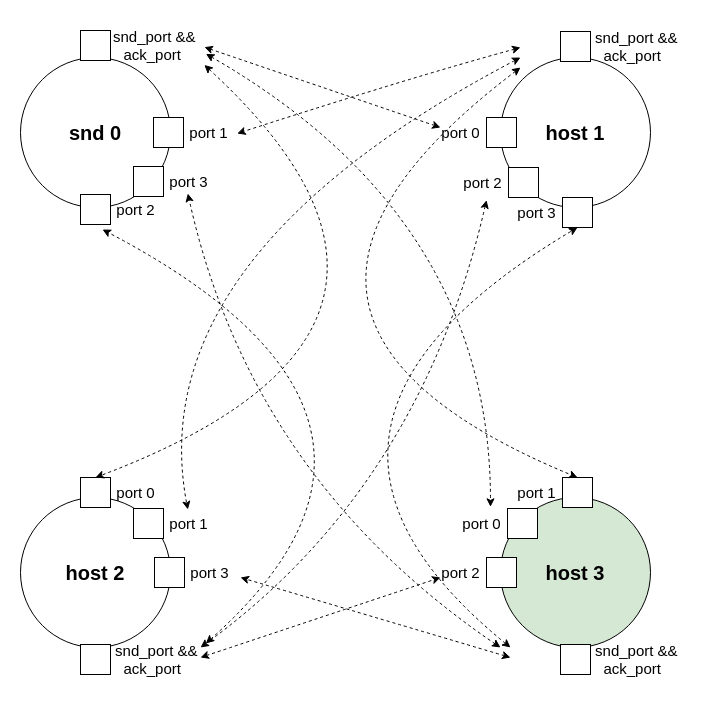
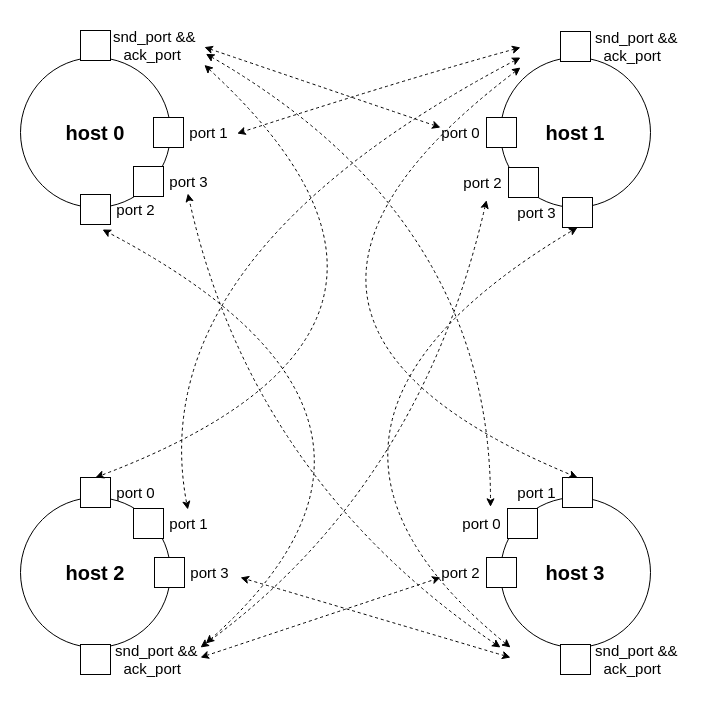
- <mxCell id="2" value="&lt;b&gt;&lt;font style=&quot;font-size: 20px;&quot;&gt;snd 0&lt;/font&gt;&lt;/b&gt;" style="ellipse;whiteSpace=wrap;html=1;aspect=fixed;" vertex="1" parent="1"><mxGeometry x="20" y="57" width="150" height="150" as="geometry" /></mxCell>
+ <mxCell id="2" value="&lt;b&gt;&lt;font style=&quot;font-size: 20px;&quot;&gt;host 0&lt;/font&gt;&lt;/b&gt;" style="ellipse;whiteSpace=wrap;html=1;aspect=fixed;" vertex="1" parent="1"><mxGeometry x="20" y="57" width="150" height="150" as="geometry" /></mxCell>
- <mxCell id="5" value="&lt;b&gt;&lt;font style=&quot;font-size: 20px;&quot;&gt;host 3&lt;/font&gt;&lt;/b&gt;" style="ellipse;whiteSpace=wrap;html=1;aspect=fixed;fillColor=#d5e8d4;" vertex="1" parent="1"><mxGeometry x="500" y="497" width="150" height="150" as="geometry" /></mxCell>
+ <mxCell id="5" value="&lt;b&gt;&lt;font style=&quot;font-size: 20px;&quot;&gt;host 3&lt;/font&gt;&lt;/b&gt;" style="ellipse;whiteSpace=wrap;html=1;aspect=fixed;" vertex="1" parent="1"><mxGeometry x="500" y="497" width="150" height="150" as="geometry" /></mxCell>
